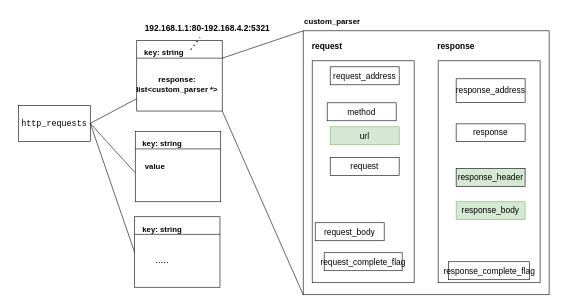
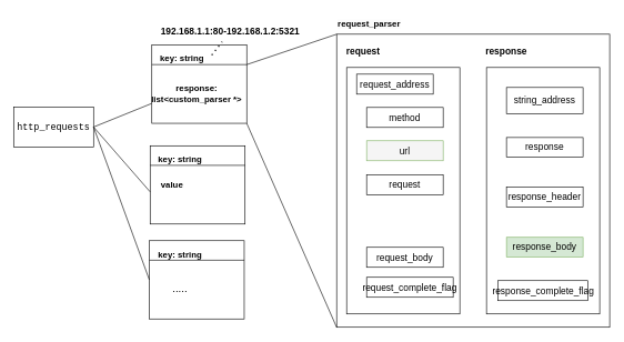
- <mxCell id="38" value="&lt;b style=&quot;border-color: var(--border-color); color: rgb(0, 0, 0); font-family: Helvetica; font-size: 12px; font-style: normal; font-variant-ligatures: normal; font-variant-caps: normal; letter-spacing: normal; orphans: 2; text-align: center; text-indent: 0px; text-transform: none; widows: 2; word-spacing: 0px; -webkit-text-stroke-width: 0px; background-color: rgb(251, 251, 251); text-decoration-thickness: initial; text-decoration-style: initial; text-decoration-color: initial;&quot;&gt;&lt;font style=&quot;border-color: var(--border-color); font-size: 13px;&quot;&gt;custom_parser&lt;/font&gt;&lt;/b&gt;" style="text;whiteSpace=wrap;html=1;" vertex="1" parent="1"><mxGeometry x="505" y="20.63" width="130" height="40" as="geometry" /></mxCell>
+ <mxCell id="38" value="&lt;b style=&quot;border-color: var(--border-color); color: rgb(0, 0, 0); font-family: Helvetica; font-size: 12px; font-style: normal; font-variant-ligatures: normal; font-variant-caps: normal; letter-spacing: normal; orphans: 2; text-align: center; text-indent: 0px; text-transform: none; widows: 2; word-spacing: 0px; -webkit-text-stroke-width: 0px; background-color: rgb(251, 251, 251); text-decoration-thickness: initial; text-decoration-style: initial; text-decoration-color: initial;&quot;&gt;&lt;font style=&quot;border-color: var(--border-color); font-size: 13px;&quot;&gt;request_parser&lt;/font&gt;&lt;/b&gt;" style="text;whiteSpace=wrap;html=1;" vertex="1" parent="1"><mxGeometry x="505" y="20.63" width="130" height="40" as="geometry" /></mxCell>
- <mxCell id="22" value="&lt;font style=&quot;font-size: 14px;&quot;&gt;&lt;b&gt;192.168.1.1:80-192.168.4.2:5321&lt;/b&gt;&lt;/font&gt;" style="text;html=1;strokeColor=none;fillColor=none;align=center;verticalAlign=middle;whiteSpace=wrap;rounded=0;" vertex="1" parent="1"><mxGeometry x="217.5" y="31.88" width="255" height="30" as="geometry" /></mxCell>
+ <mxCell id="22" value="&lt;font style=&quot;font-size: 14px;&quot;&gt;&lt;b&gt;192.168.1.1:80-192.168.1.2:5321&lt;/b&gt;&lt;/font&gt;" style="text;html=1;strokeColor=none;fillColor=none;align=center;verticalAlign=middle;whiteSpace=wrap;rounded=0;" vertex="1" parent="1"><mxGeometry x="217.5" y="31.88" width="255" height="30" as="geometry" /></mxCell>
- <mxCell id="10" value="&lt;font style=&quot;font-size: 14px;&quot;&gt;request_address&lt;/font&gt;" style="rounded=0;whiteSpace=wrap;html=1;" vertex="1" parent="1"><mxGeometry x="550" y="110.63" width="115" height="30" as="geometry" /></mxCell>
+ <mxCell id="10" value="&lt;font style=&quot;font-size: 14px;&quot;&gt;request_address&lt;/font&gt;" style="rounded=0;whiteSpace=wrap;html=1;" vertex="1" parent="1"><mxGeometry x="535" y="110.63" width="115" height="30" as="geometry" /></mxCell>
- <mxCell id="14" value="&lt;font style=&quot;font-size: 14px;&quot;&gt;response_address&lt;/font&gt;" style="rounded=0;whiteSpace=wrap;html=1;" vertex="1" parent="1"><mxGeometry x="760" y="130.63" width="115" height="39.37" as="geometry" /></mxCell>
+ <mxCell id="14" value="&lt;font style=&quot;font-size: 14px;&quot;&gt;string_address&lt;/font&gt;" style="rounded=0;whiteSpace=wrap;html=1;" vertex="1" parent="1"><mxGeometry x="760" y="130.63" width="115" height="39.37" as="geometry" /></mxCell>
- <mxCell id="8" value="&lt;font style=&quot;font-size: 14px;&quot;&gt;method&lt;/font&gt;" style="rounded=0;whiteSpace=wrap;html=1;" vertex="1" parent="1"><mxGeometry x="545" y="170.63" width="115" height="30" as="geometry" /></mxCell>
+ <mxCell id="8" value="&lt;font style=&quot;font-size: 14px;&quot;&gt;method&lt;/font&gt;" style="rounded=0;whiteSpace=wrap;html=1;" vertex="1" parent="1"><mxGeometry x="550" y="160.63" width="115" height="30" as="geometry" /></mxCell>
- <mxCell id="3" value="&lt;div style=&quot;font-family: &amp;quot;JetBrains Mono&amp;quot;, &amp;quot;Fira Code&amp;quot;, Menlo, Monaco, &amp;quot;Courier New&amp;quot;, monospace, Consolas, &amp;quot;Courier New&amp;quot;, monospace; line-height: 24px;&quot;&gt;&lt;font style=&quot;font-size: 14px;&quot;&gt;http_requests&lt;/font&gt;&lt;/div&gt;" style="rounded=0;whiteSpace=wrap;html=1;" vertex="1" parent="1"><mxGeometry x="30" y="175" width="120" height="60" as="geometry" /></mxCell>
+ <mxCell id="3" value="&lt;div style=&quot;font-family: &amp;quot;JetBrains Mono&amp;quot;, &amp;quot;Fira Code&amp;quot;, Menlo, Monaco, &amp;quot;Courier New&amp;quot;, monospace, Consolas, &amp;quot;Courier New&amp;quot;, monospace; line-height: 24px;&quot;&gt;&lt;font style=&quot;font-size: 14px;&quot;&gt;http_requests&lt;/font&gt;&lt;/div&gt;" style="rounded=0;whiteSpace=wrap;html=1;" vertex="1" parent="1"><mxGeometry x="20" y="160" width="120" height="60" as="geometry" /></mxCell>
- <mxCell id="9" value="&lt;font style=&quot;font-size: 14px;&quot;&gt;url&lt;/font&gt;" style="rounded=0;whiteSpace=wrap;html=1;fillColor=#d5e8d4;strokeColor=#82b366;" vertex="1" parent="1"><mxGeometry x="550" y="210.63" width="115" height="30" as="geometry" /></mxCell>
+ <mxCell id="9" value="&lt;font style=&quot;font-size: 14px;&quot;&gt;url&lt;/font&gt;" style="rounded=0;whiteSpace=wrap;html=1;fillColor=#f5f5f5;strokeColor=#82b366;" vertex="1" parent="1"><mxGeometry x="550" y="210.63" width="115" height="30" as="geometry" /></mxCell>
- <mxCell id="16" value="&lt;font style=&quot;font-size: 14px;&quot;&gt;response_header&lt;/font&gt;" style="rounded=0;whiteSpace=wrap;html=1;fillColor=#d5e8d4;" vertex="1" parent="1"><mxGeometry x="760" y="280" width="115" height="30" as="geometry" /></mxCell>
+ <mxCell id="16" value="&lt;font style=&quot;font-size: 14px;&quot;&gt;response_header&lt;/font&gt;" style="rounded=0;whiteSpace=wrap;html=1;" vertex="1" parent="1"><mxGeometry x="760" y="280" width="115" height="30" as="geometry" /></mxCell>
- <mxCell id="17" value="&lt;font style=&quot;font-size: 14px;&quot;&gt;response_body&lt;/font&gt;" style="rounded=0;whiteSpace=wrap;html=1;fillColor=#d5e8d4;strokeColor=#82b366;" vertex="1" parent="1"><mxGeometry x="760" y="335.63" width="115" height="29.37" as="geometry" /></mxCell>
+ <mxCell id="17" value="&lt;font style=&quot;font-size: 14px;&quot;&gt;response_body&lt;/font&gt;" style="rounded=0;whiteSpace=wrap;html=1;fillColor=#d5e8d4;strokeColor=#82b366;" vertex="1" parent="1"><mxGeometry x="760" y="355.63" width="115" height="29.37" as="geometry" /></mxCell>
- <mxCell id="12" value="&lt;font style=&quot;font-size: 14px;&quot;&gt;request_body&lt;/font&gt;" style="rounded=0;whiteSpace=wrap;html=1;" vertex="1" parent="1"><mxGeometry x="525" y="370.63" width="115" height="30" as="geometry" /></mxCell>
+ <mxCell id="12" value="&lt;font style=&quot;font-size: 14px;&quot;&gt;request_body&lt;/font&gt;" style="rounded=0;whiteSpace=wrap;html=1;" vertex="1" parent="1"><mxGeometry x="550" y="370.63" width="115" height="30" as="geometry" /></mxCell>
- <mxCell id="13" value="&lt;font style=&quot;font-size: 14px;&quot;&gt;request_complete_flag&lt;/font&gt;" style="rounded=0;whiteSpace=wrap;html=1;" vertex="1" parent="1"><mxGeometry x="540" y="420.63" width="130" height="30" as="geometry" /></mxCell>
+ <mxCell id="13" value="&lt;font style=&quot;font-size: 14px;&quot;&gt;request_complete_flag&lt;/font&gt;" style="rounded=0;whiteSpace=wrap;html=1;" vertex="1" parent="1"><mxGeometry x="550" y="415.63" width="130" height="30" as="geometry" /></mxCell>
- <mxCell id="18" value="&lt;font style=&quot;font-size: 14px;&quot;&gt;response_complete_flag&lt;/font&gt;" style="rounded=0;whiteSpace=wrap;html=1;" vertex="1" parent="1"><mxGeometry x="747.5" y="435.63" width="135" height="30" as="geometry" /></mxCell>
+ <mxCell id="18" value="&lt;font style=&quot;font-size: 14px;&quot;&gt;response_complete_flag&lt;/font&gt;" style="rounded=0;whiteSpace=wrap;html=1;" vertex="1" parent="1"><mxGeometry x="747.5" y="420.63" width="135" height="30" as="geometry" /></mxCell>
